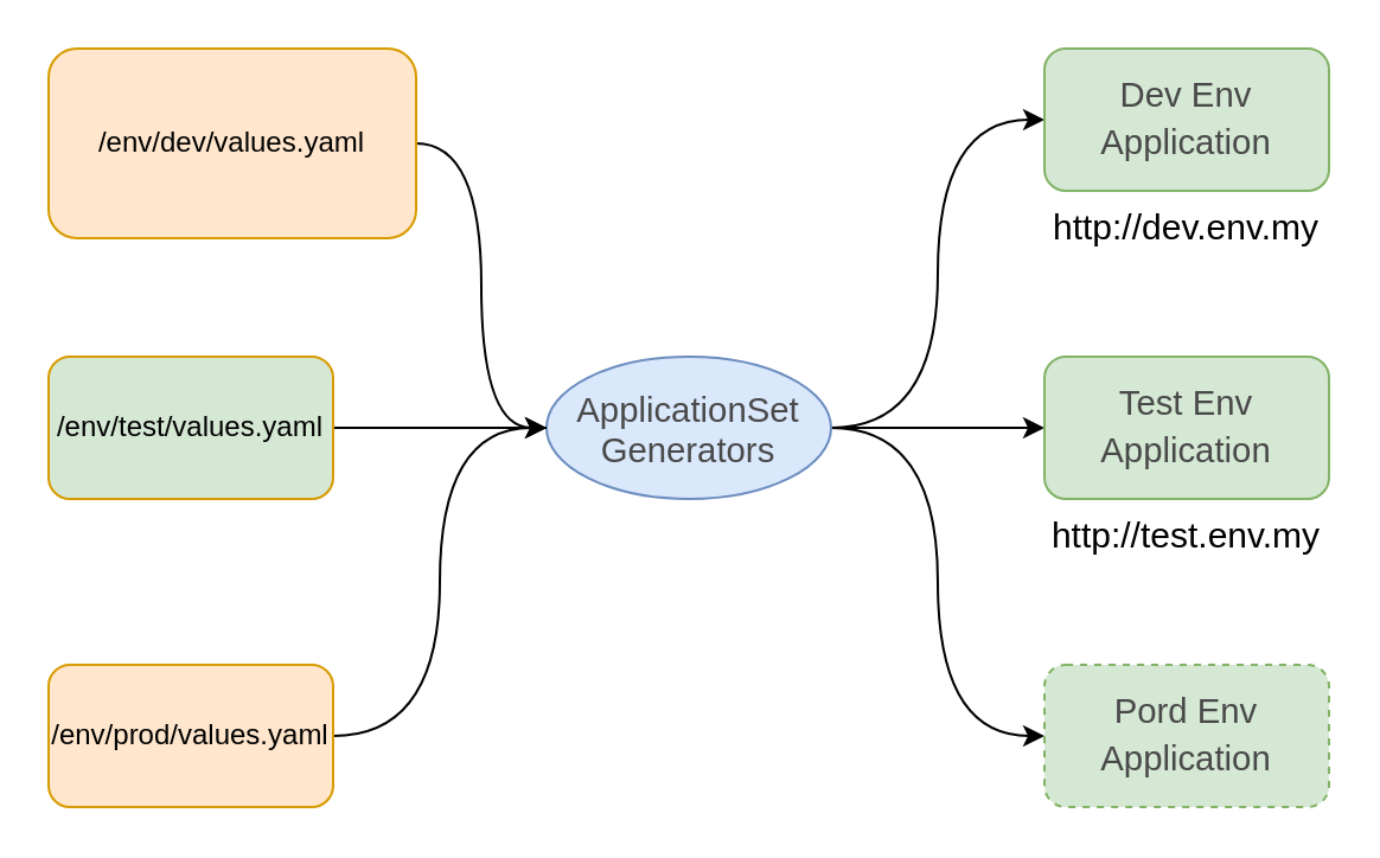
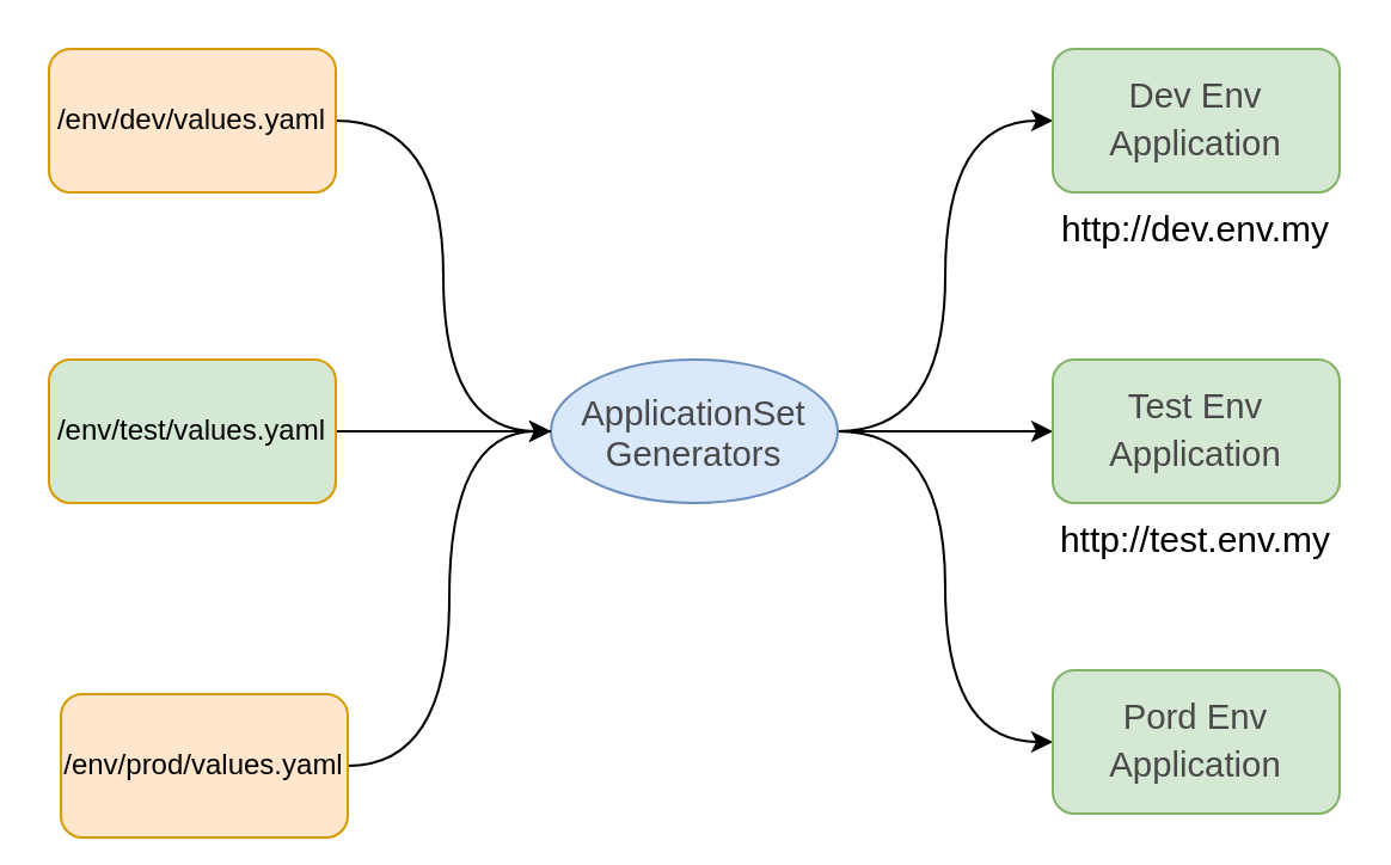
- <mxCell id="10" value="/env/dev/values.yaml" style="rounded=1;whiteSpace=wrap;html=1;fillColor=#ffe6cc;strokeColor=#d79b00;" vertex="1" parent="1"><mxGeometry x="20" y="20" width="155" height="80" as="geometry" /></mxCell>
+ <mxCell id="10" value="/env/dev/values.yaml" style="rounded=1;whiteSpace=wrap;html=1;fillColor=#ffe6cc;strokeColor=#d79b00;" vertex="1" parent="1"><mxGeometry x="20" y="20" width="120" height="60" as="geometry" /></mxCell>
- <mxCell id="14" value="/env/prod/values.yaml" style="rounded=1;whiteSpace=wrap;html=1;fillColor=#ffe6cc;strokeColor=#d79b00;" vertex="1" parent="1"><mxGeometry x="20" y="280" width="120" height="60" as="geometry" /></mxCell>
+ <mxCell id="14" value="/env/prod/values.yaml" style="rounded=1;whiteSpace=wrap;html=1;fillColor=#ffe6cc;strokeColor=#d79b00;" vertex="1" parent="1"><mxGeometry x="25" y="290" width="120" height="60" as="geometry" /></mxCell>
- <mxCell id="8" value="&lt;span data-copy-origin=&quot;https://shimo.im&quot; data-docs-delta=&quot;[[20,&amp;quot;ApplicationSet&amp;quot;]]&quot;&gt;&lt;p style=&quot;line-height: 19.067px; margin-bottom: 0pt; margin-top: 0pt; font-size: 11pt; color: rgb(73, 73, 73);&quot; class=&quot;ql-direction-ltr&quot;&gt;&lt;span class=&quot;ql-author-18520334&quot;&gt;Pord Env&lt;/span&gt;&lt;/p&gt;&lt;p style=&quot;line-height: 19.067px; margin-bottom: 0pt; margin-top: 0pt; font-size: 11pt; color: rgb(73, 73, 73);&quot; class=&quot;ql-direction-ltr&quot;&gt;&lt;span class=&quot;ql-author-18520334&quot;&gt;Application&lt;/span&gt;&lt;/p&gt;&lt;/span&gt;" style="rounded=1;whiteSpace=wrap;html=1;fillColor=#d5e8d4;strokeColor=#82b366;dashed=1;" vertex="1" parent="1"><mxGeometry x="440" y="280" width="120" height="60" as="geometry" /></mxCell>
+ <mxCell id="8" value="&lt;span data-copy-origin=&quot;https://shimo.im&quot; data-docs-delta=&quot;[[20,&amp;quot;ApplicationSet&amp;quot;]]&quot;&gt;&lt;p style=&quot;line-height: 19.067px; margin-bottom: 0pt; margin-top: 0pt; font-size: 11pt; color: rgb(73, 73, 73);&quot; class=&quot;ql-direction-ltr&quot;&gt;&lt;span class=&quot;ql-author-18520334&quot;&gt;Pord Env&lt;/span&gt;&lt;/p&gt;&lt;p style=&quot;line-height: 19.067px; margin-bottom: 0pt; margin-top: 0pt; font-size: 11pt; color: rgb(73, 73, 73);&quot; class=&quot;ql-direction-ltr&quot;&gt;&lt;span class=&quot;ql-author-18520334&quot;&gt;Application&lt;/span&gt;&lt;/p&gt;&lt;/span&gt;" style="rounded=1;whiteSpace=wrap;html=1;fillColor=#d5e8d4;strokeColor=#82b366;" vertex="1" parent="1"><mxGeometry x="440" y="280" width="120" height="60" as="geometry" /></mxCell>
